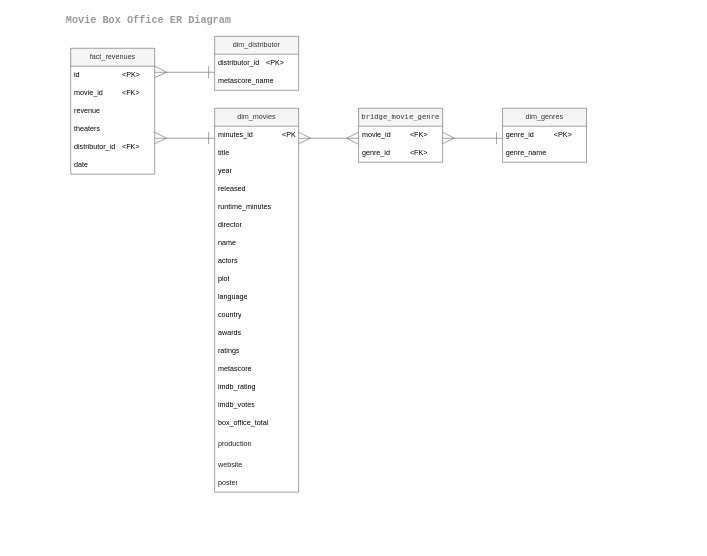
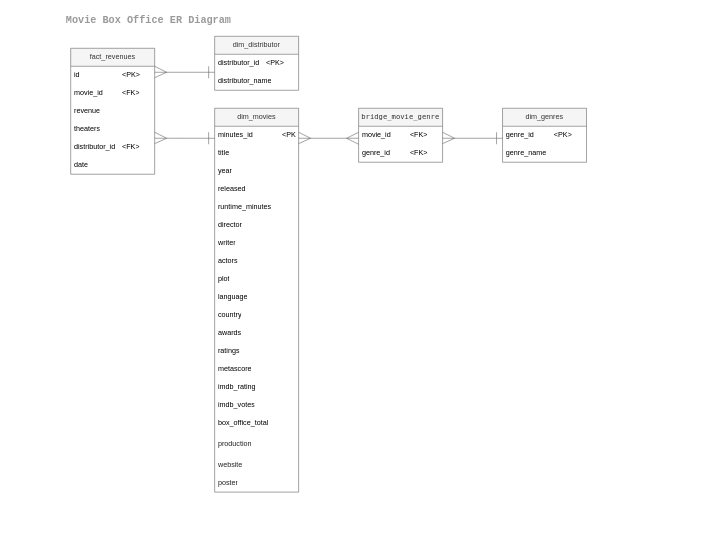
- <mxCell id="33" value="metascore_name" style="text;strokeColor=none;fillColor=none;align=left;verticalAlign=middle;spacingLeft=4;spacingRight=4;overflow=hidden;points=[[0,0.5],[1,0.5]];portConstraint=eastwest;rotatable=0;whiteSpace=wrap;html=1;" vertex="1" parent="31"><mxGeometry y="60" width="140" height="30" as="geometry" /></mxCell>
+ <mxCell id="33" value="distributor_name" style="text;strokeColor=none;fillColor=none;align=left;verticalAlign=middle;spacingLeft=4;spacingRight=4;overflow=hidden;points=[[0,0.5],[1,0.5]];portConstraint=eastwest;rotatable=0;whiteSpace=wrap;html=1;" vertex="1" parent="31"><mxGeometry y="60" width="140" height="30" as="geometry" /></mxCell>
- <mxCell id="17" value="name" style="text;strokeColor=none;fillColor=none;align=left;verticalAlign=middle;spacingLeft=4;spacingRight=4;overflow=hidden;points=[[0,0.5],[1,0.5]];portConstraint=eastwest;rotatable=0;whiteSpace=wrap;html=1;" vertex="1" parent="10"><mxGeometry y="210" width="140" height="30" as="geometry" /></mxCell>
+ <mxCell id="17" value="writer" style="text;strokeColor=none;fillColor=none;align=left;verticalAlign=middle;spacingLeft=4;spacingRight=4;overflow=hidden;points=[[0,0.5],[1,0.5]];portConstraint=eastwest;rotatable=0;whiteSpace=wrap;html=1;" vertex="1" parent="10"><mxGeometry y="210" width="140" height="30" as="geometry" /></mxCell>
